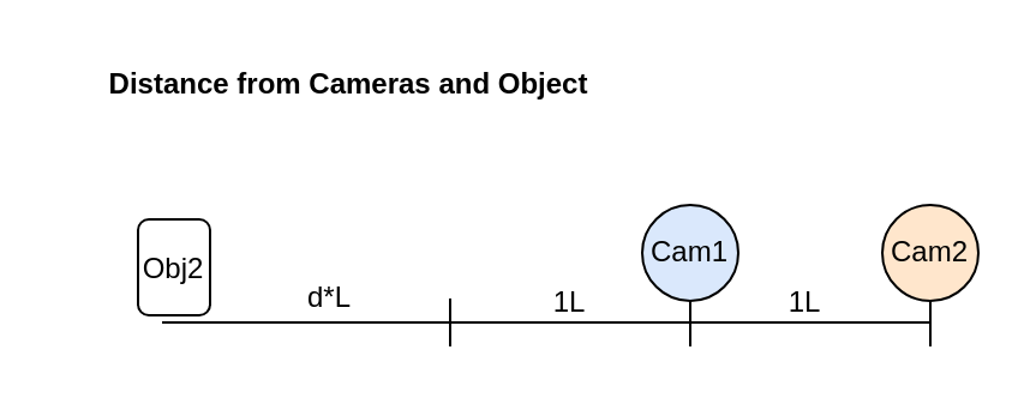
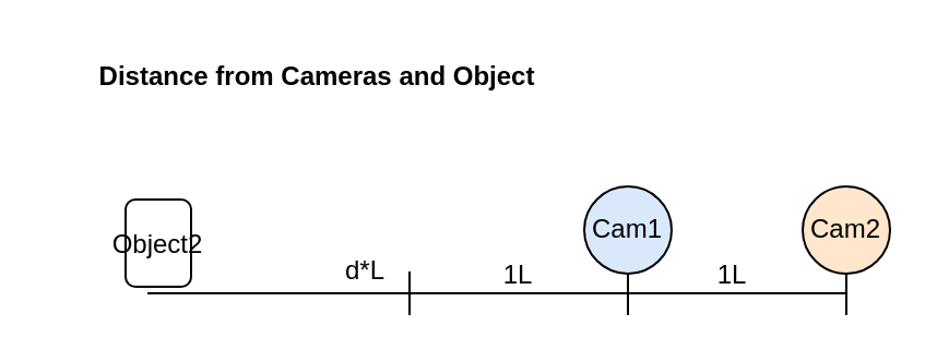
- <mxCell id="9" value="Obj2" style="text;html=1;strokeColor=none;fillColor=none;align=center;verticalAlign=middle;whiteSpace=wrap;rounded=0;" parent="1" vertex="1"><mxGeometry x="42" y="97" width="60" height="30" as="geometry" /></mxCell>
+ <mxCell id="9" value="Object2" style="text;html=1;strokeColor=none;fillColor=none;align=center;verticalAlign=middle;whiteSpace=wrap;rounded=0;" parent="1" vertex="1"><mxGeometry x="42" y="97" width="60" height="30" as="geometry" /></mxCell>
- <mxCell id="7" value="d*L" style="text;html=1;strokeColor=none;fillColor=none;align=center;verticalAlign=middle;whiteSpace=wrap;rounded=0;" parent="1" vertex="1"><mxGeometry x="107" y="109" width="60" height="30" as="geometry" /></mxCell>
+ <mxCell id="7" value="d*L" style="text;html=1;strokeColor=none;fillColor=none;align=center;verticalAlign=middle;whiteSpace=wrap;rounded=0;" parent="1" vertex="1"><mxGeometry x="137" y="109" width="60" height="30" as="geometry" /></mxCell>
